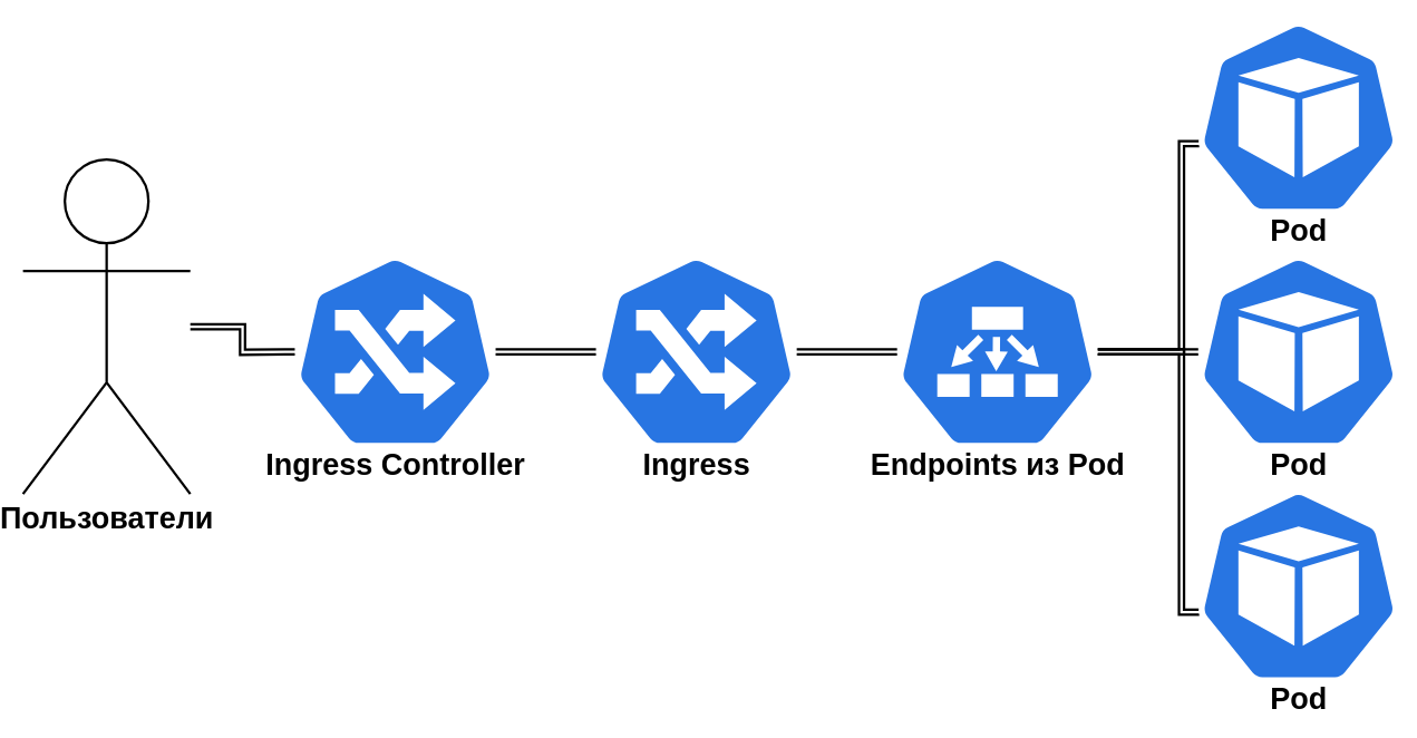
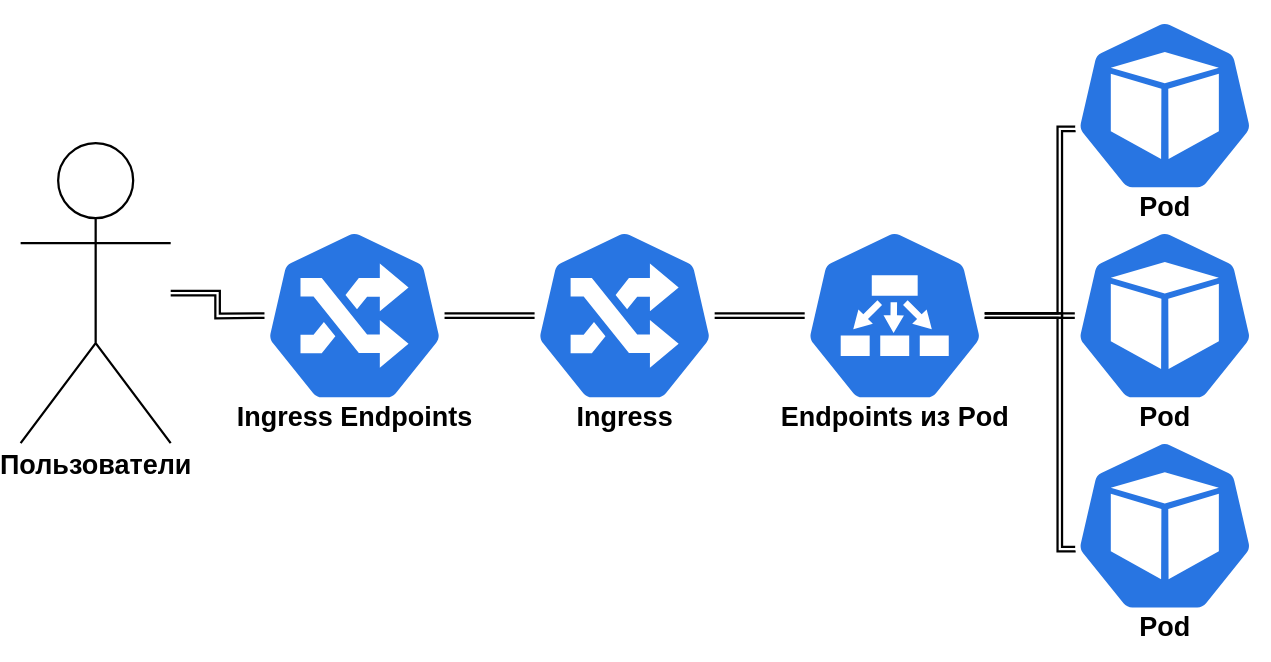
- <mxCell id="12" value="Ingress Controller" style="text;html=1;align=center;verticalAlign=middle;resizable=0;points=[];autosize=1;strokeColor=none;fontSize=36;fontStyle=1" vertex="1" parent="10"><mxGeometry x="-45" y="230" width="330" height="50" as="geometry" /></mxCell>
+ <mxCell id="12" value="Ingress Endpoints" style="text;html=1;align=center;verticalAlign=middle;resizable=0;points=[];autosize=1;strokeColor=none;fontSize=36;fontStyle=1" vertex="1" parent="10"><mxGeometry x="-45" y="230" width="330" height="50" as="geometry" /></mxCell>
